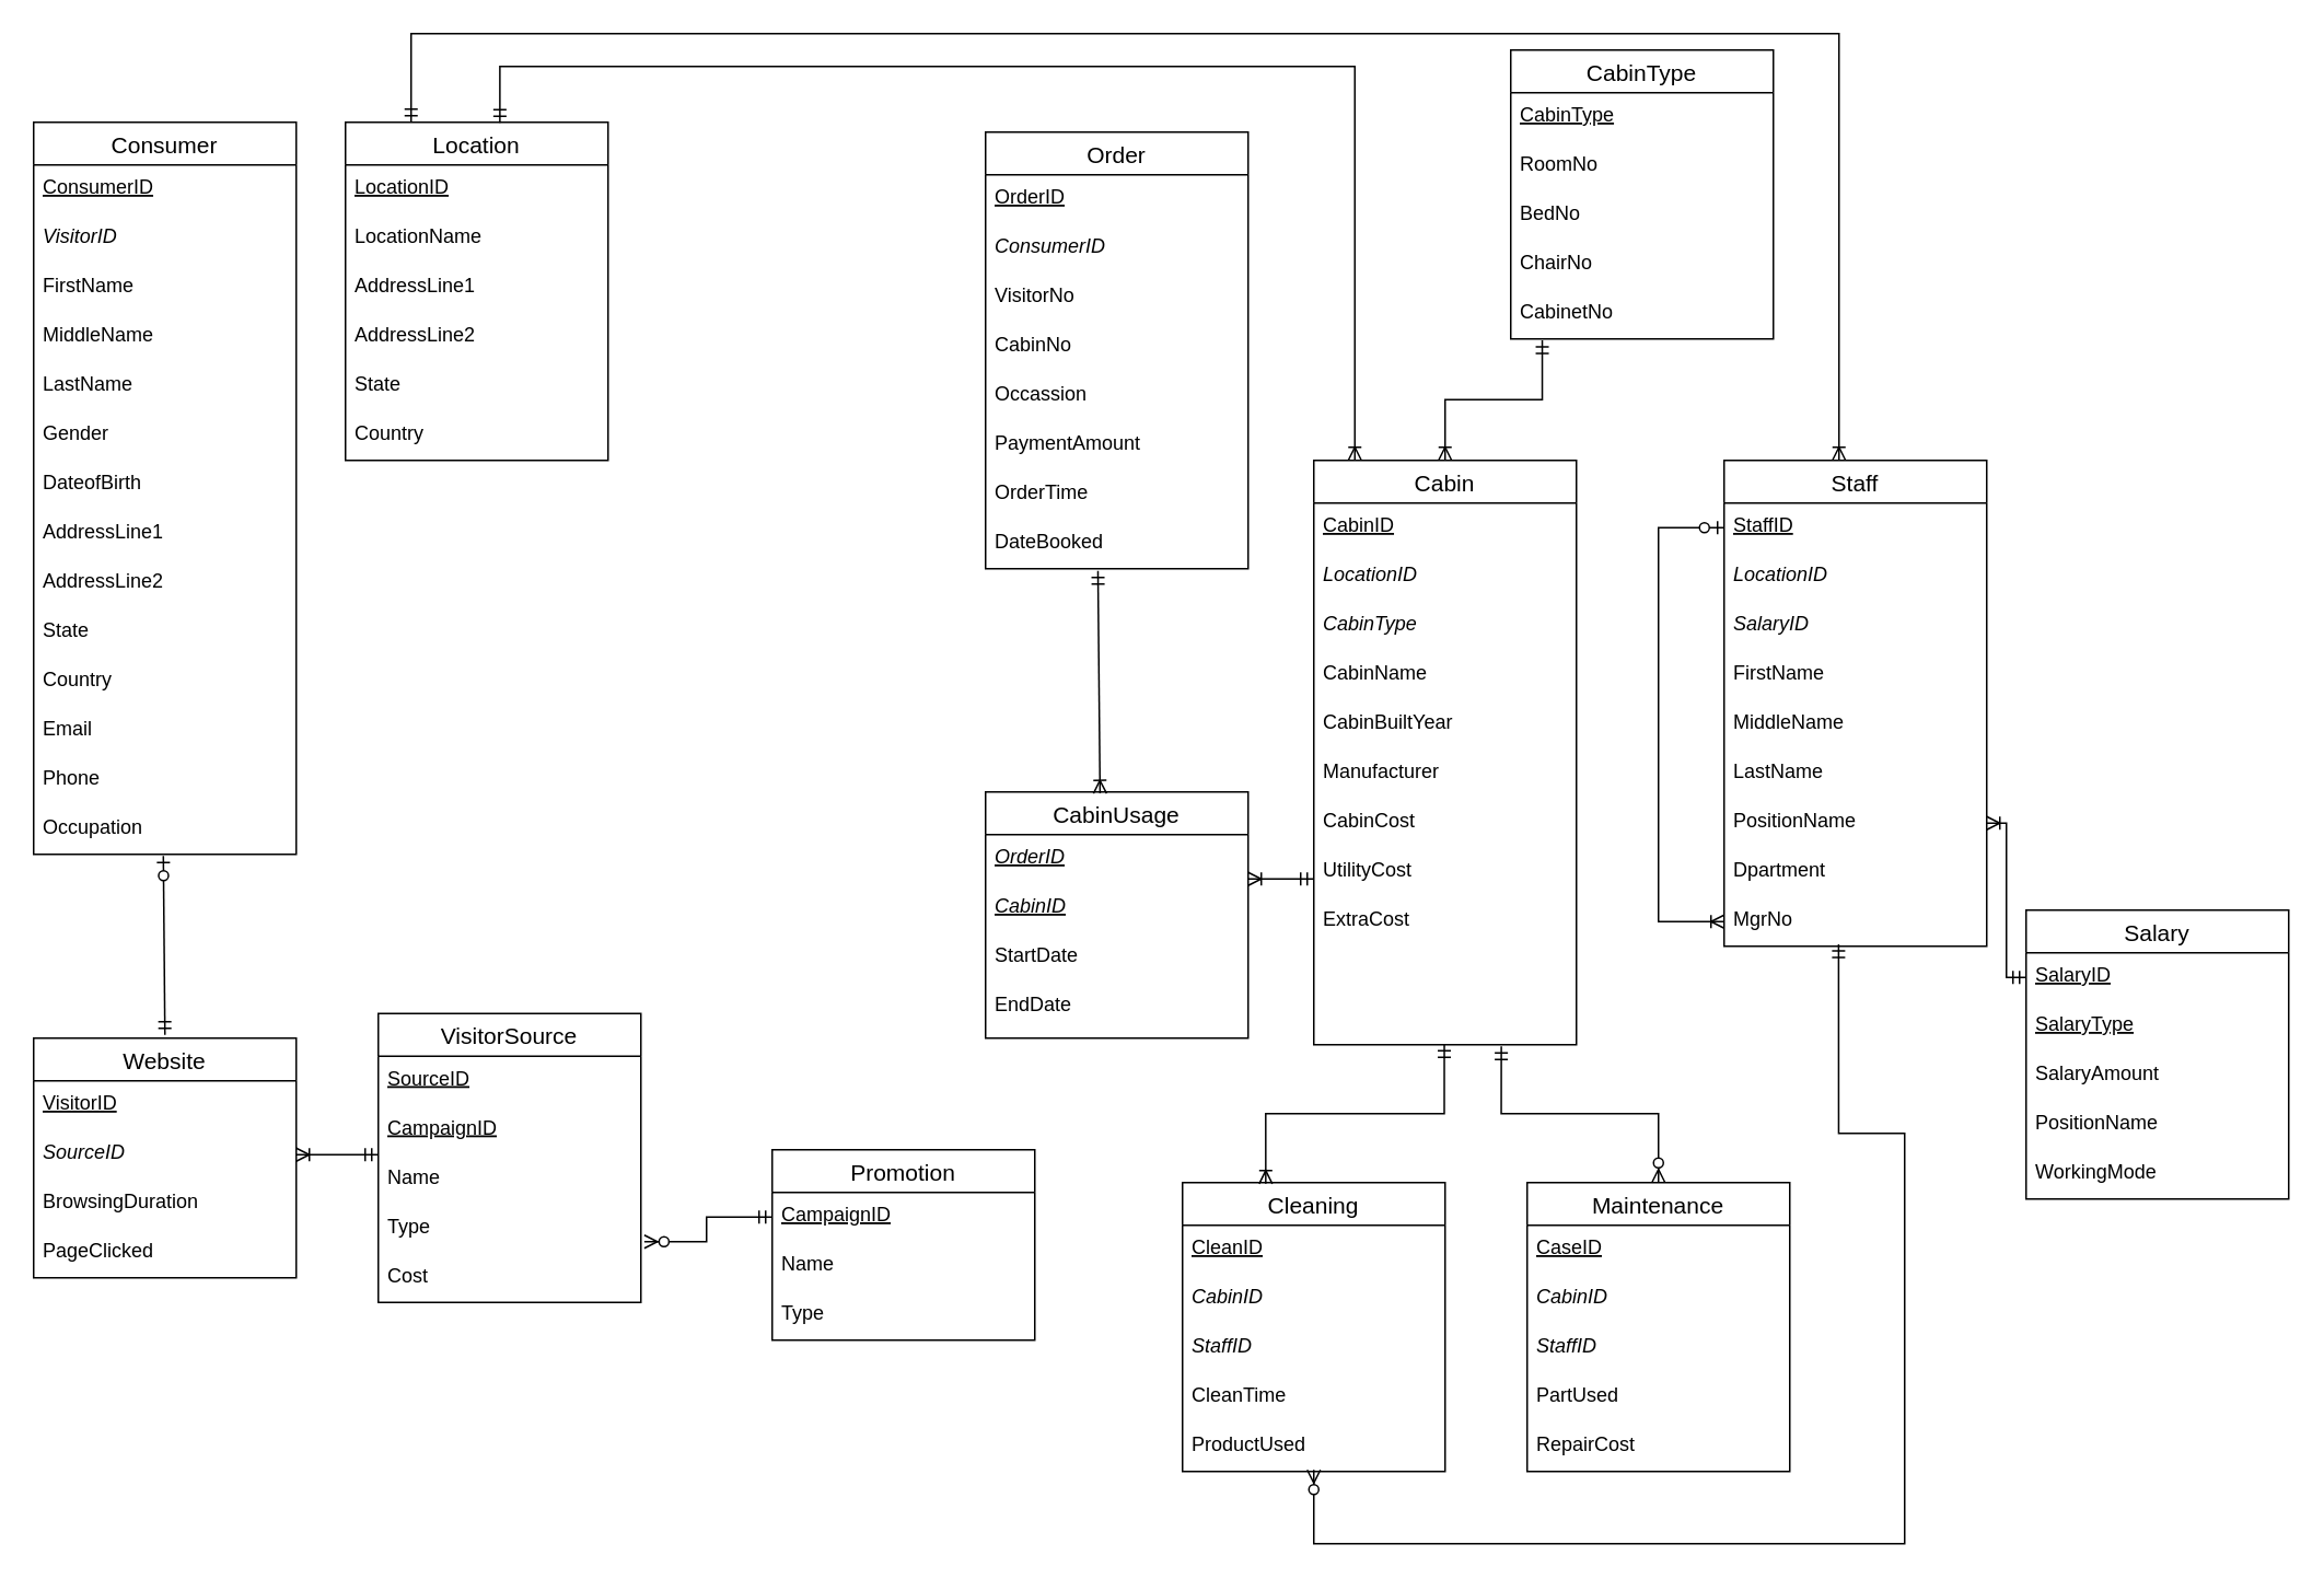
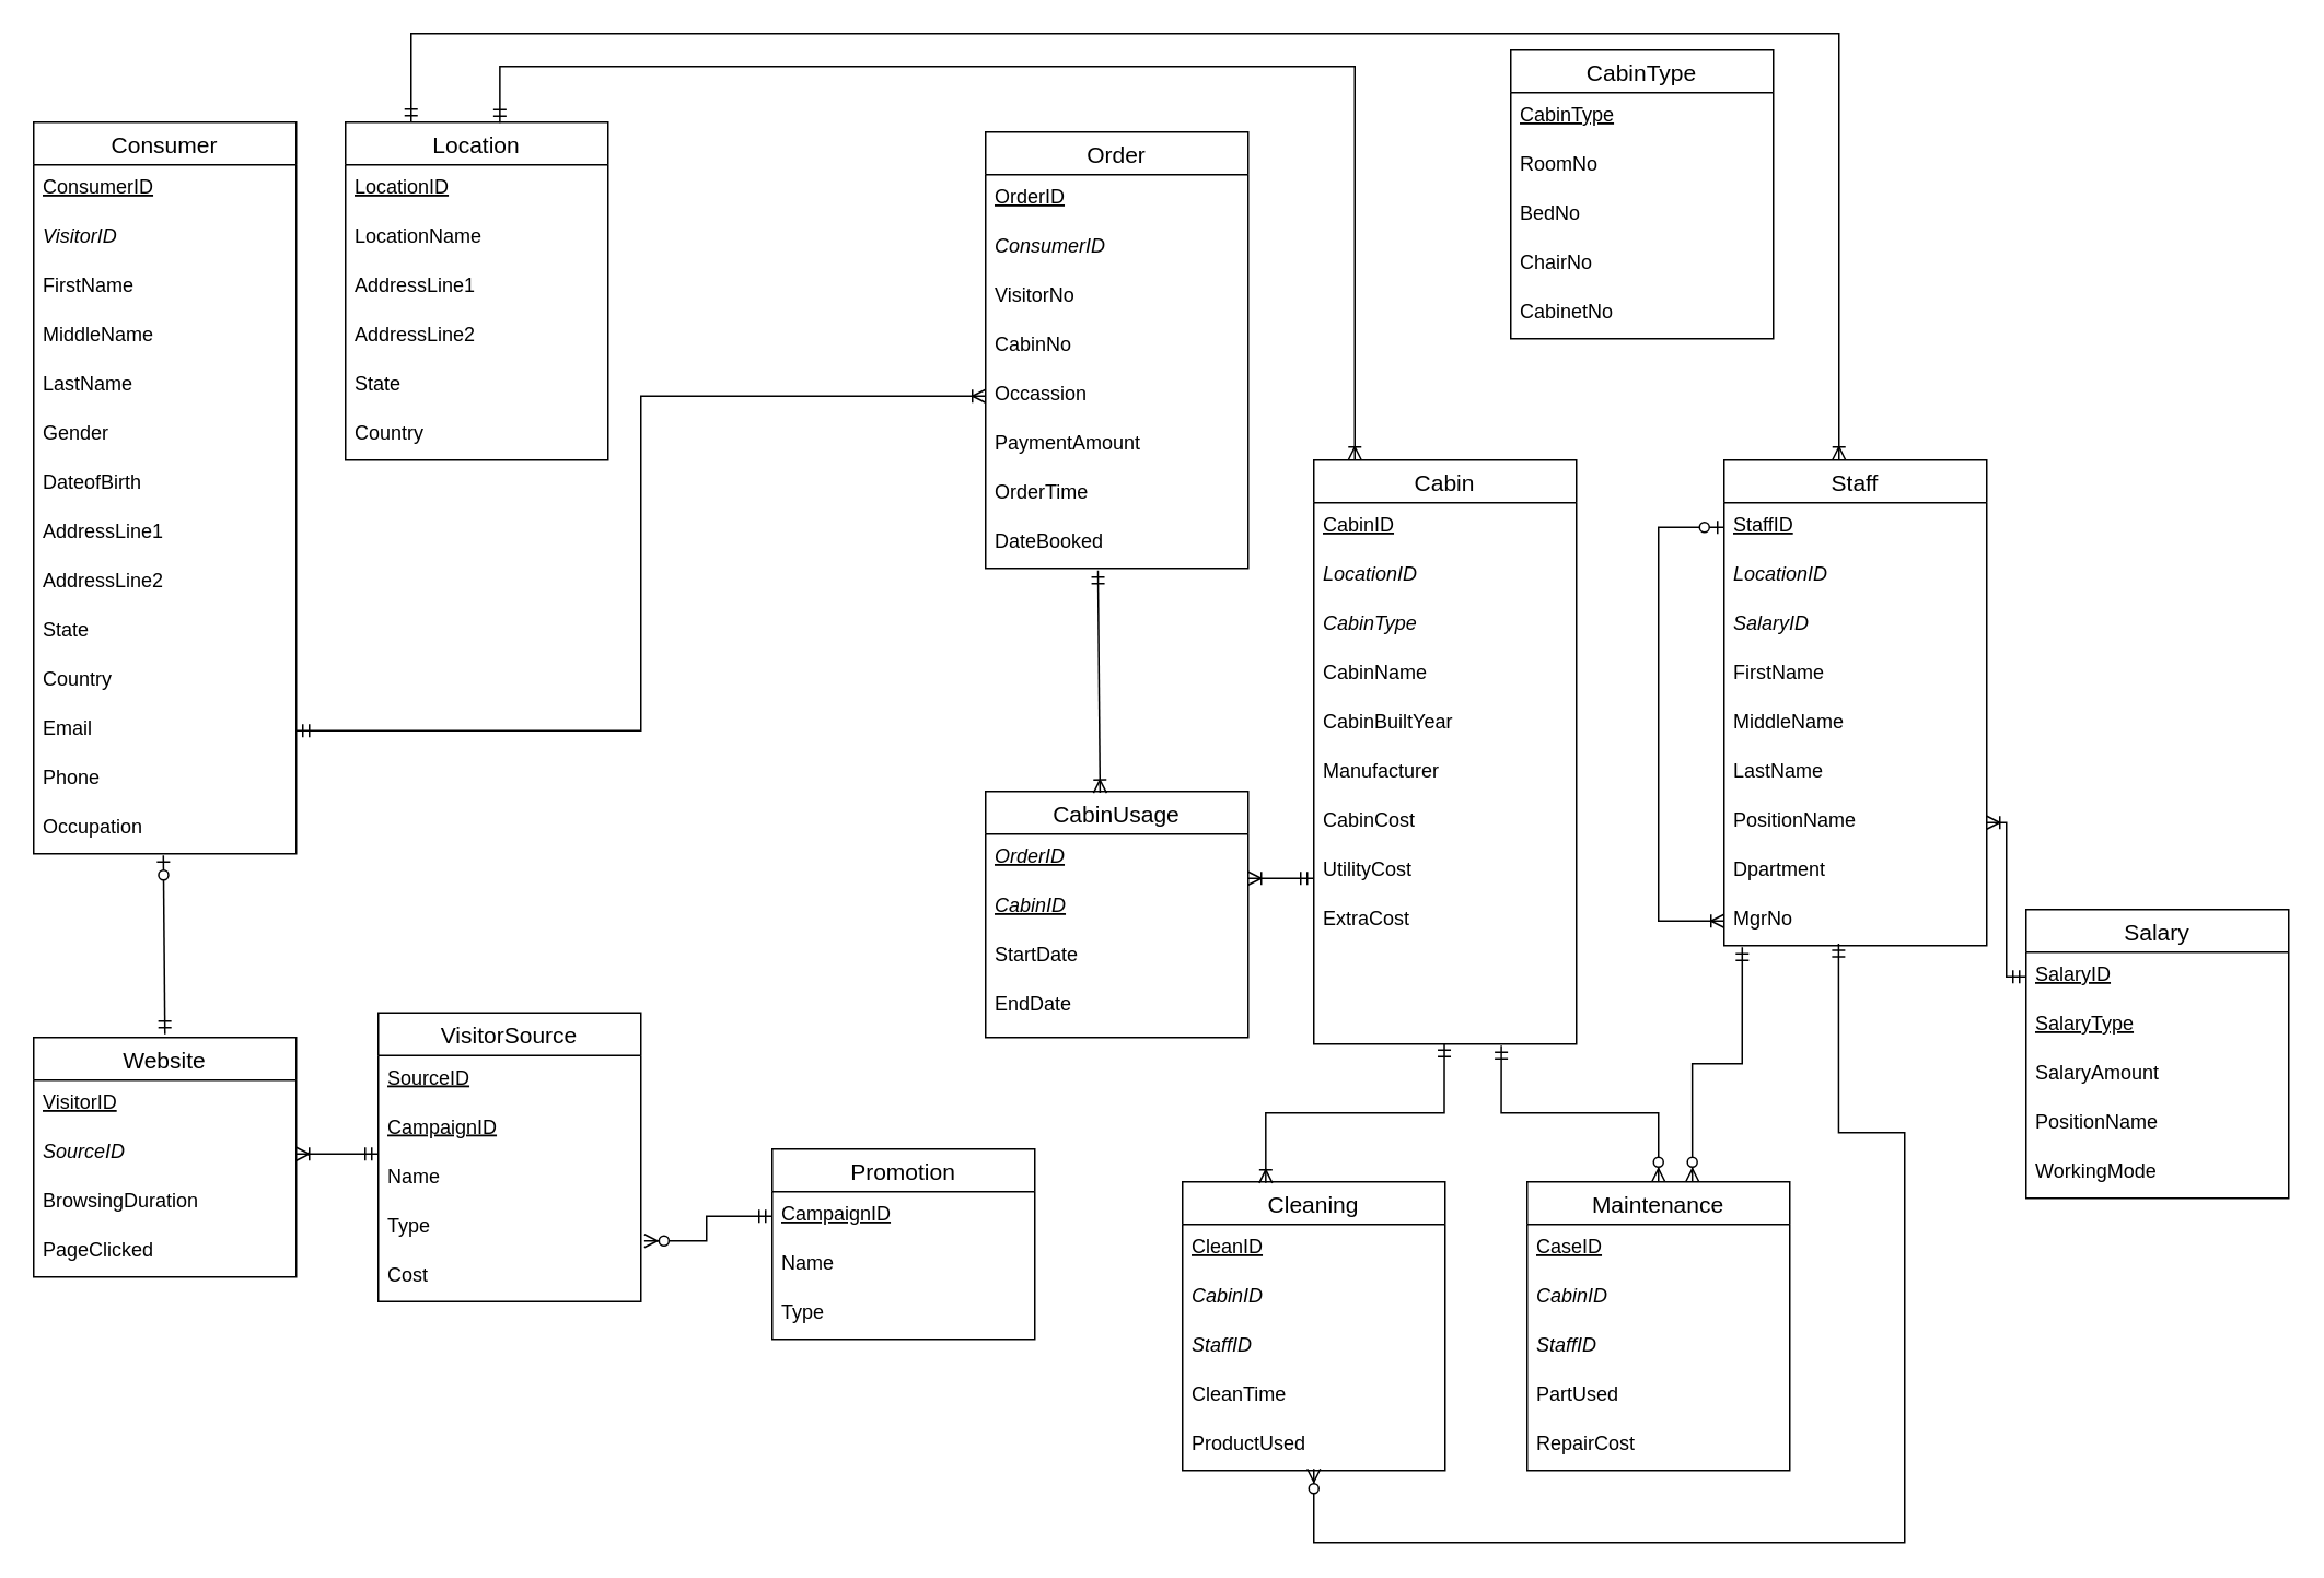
- <mxCell id="112" value="" style="fontSize=12;html=1;endArrow=ERoneToMany;startArrow=ERmandOne;rounded=0;elbow=vertical;entryX=0.5;entryY=0;entryDx=0;entryDy=0;edgeStyle=elbowEdgeStyle;exitX=0.12;exitY=1.027;exitDx=0;exitDy=0;exitPerimeter=0;" parent="1" source="91" target="50" edge="1"><mxGeometry width="100" height="100" relative="1" as="geometry"><mxPoint x="941.6" y="235.61" as="sourcePoint" /><mxPoint x="850" y="320" as="targetPoint" /></mxGeometry></mxCell>
+ <mxCell id="2" value="" style="fontSize=12;html=1;endArrow=ERoneToMany;startArrow=ERmandOne;rounded=0;exitX=1;exitY=0.5;exitDx=0;exitDy=0;entryX=0;entryY=0.5;entryDx=0;entryDy=0;edgeStyle=orthogonalEdgeStyle;" parent="1" source="15" target="46" edge="1"><mxGeometry width="100" height="100" relative="1" as="geometry"><mxPoint x="340" y="381" as="sourcePoint" /><mxPoint x="630" y="420" as="targetPoint" /></mxGeometry></mxCell>
+ <mxCell id="114" value="" style="fontSize=12;html=1;endArrow=ERzeroToMany;startArrow=ERmandOne;rounded=0;elbow=vertical;entryX=0.629;entryY=0;entryDx=0;entryDy=0;entryPerimeter=0;exitX=0.069;exitY=1.033;exitDx=0;exitDy=0;exitPerimeter=0;edgeStyle=orthogonalEdgeStyle;" parent="1" source="78" target="80" edge="1"><mxGeometry width="100" height="100" relative="1" as="geometry"><mxPoint x="1030" y="550" as="sourcePoint" /><mxPoint x="1029" y="710" as="targetPoint" /></mxGeometry></mxCell>
